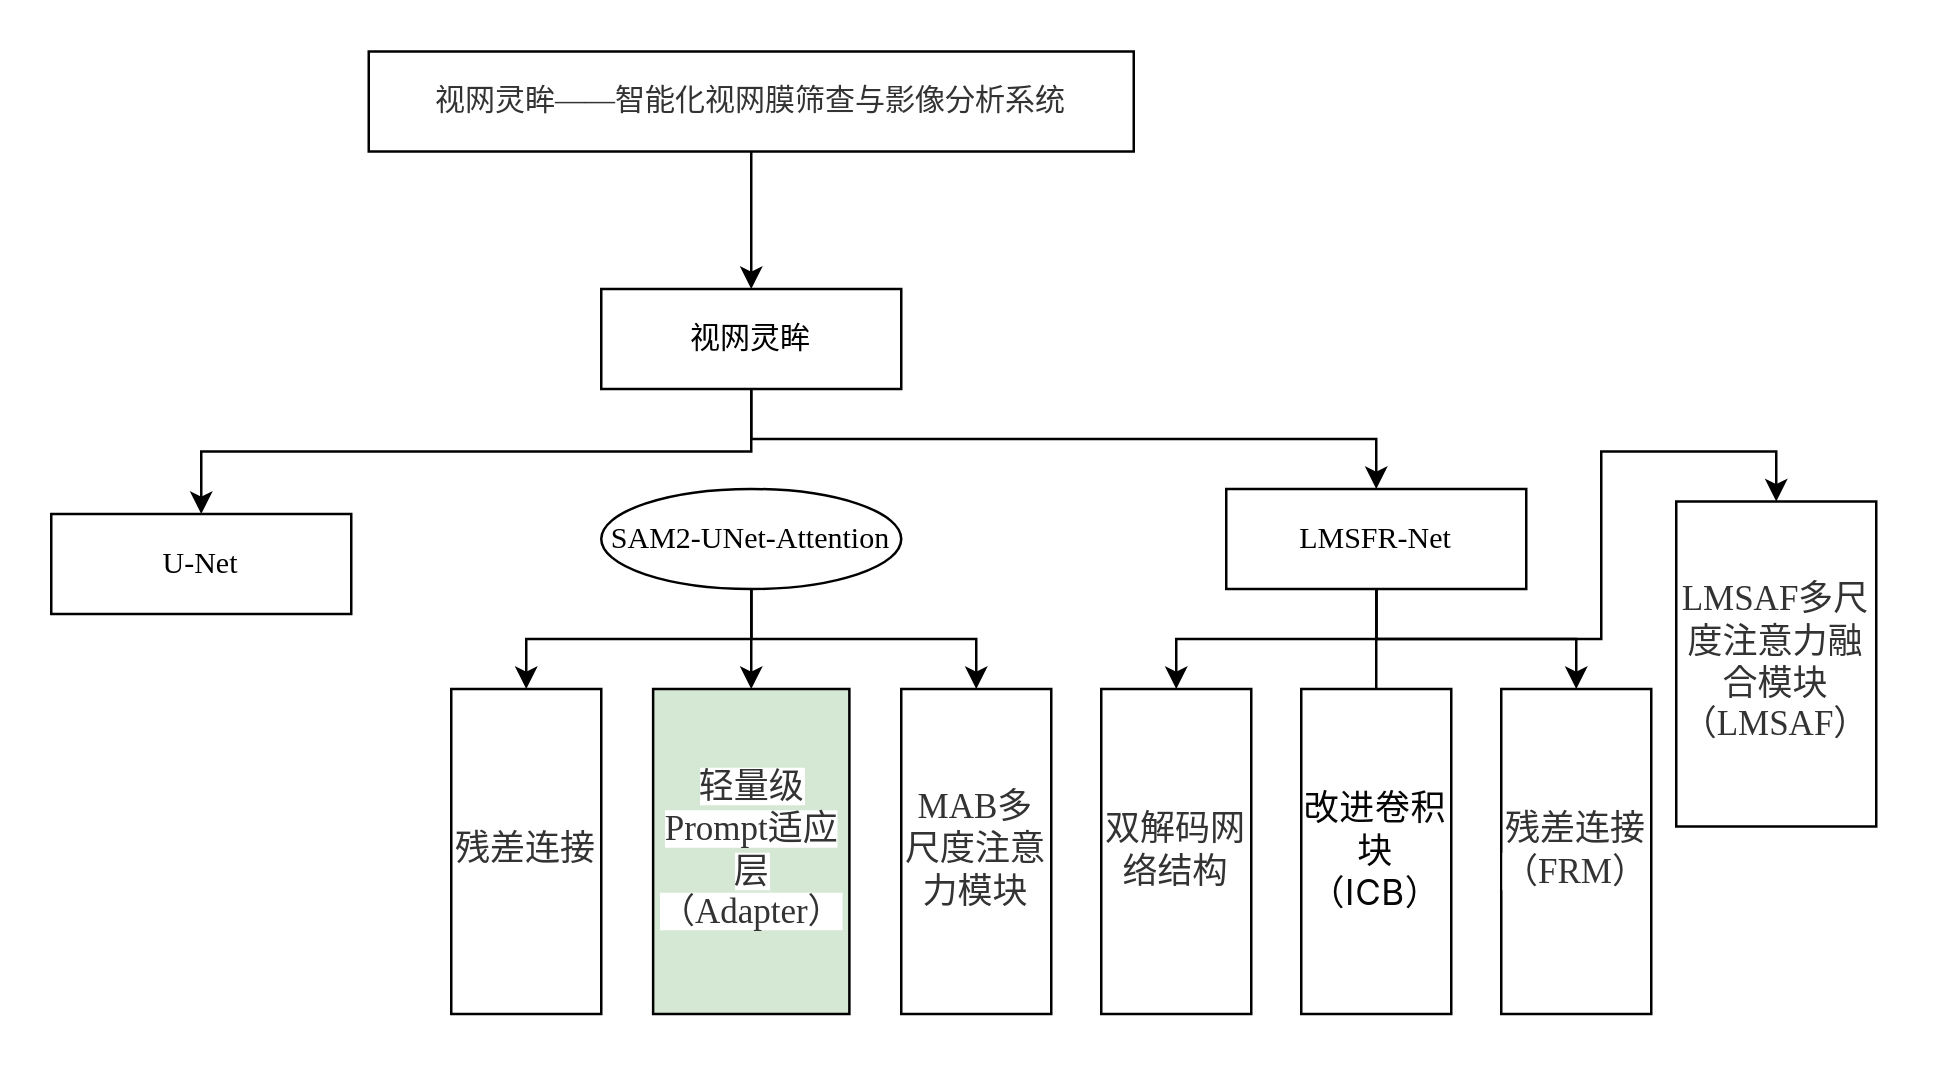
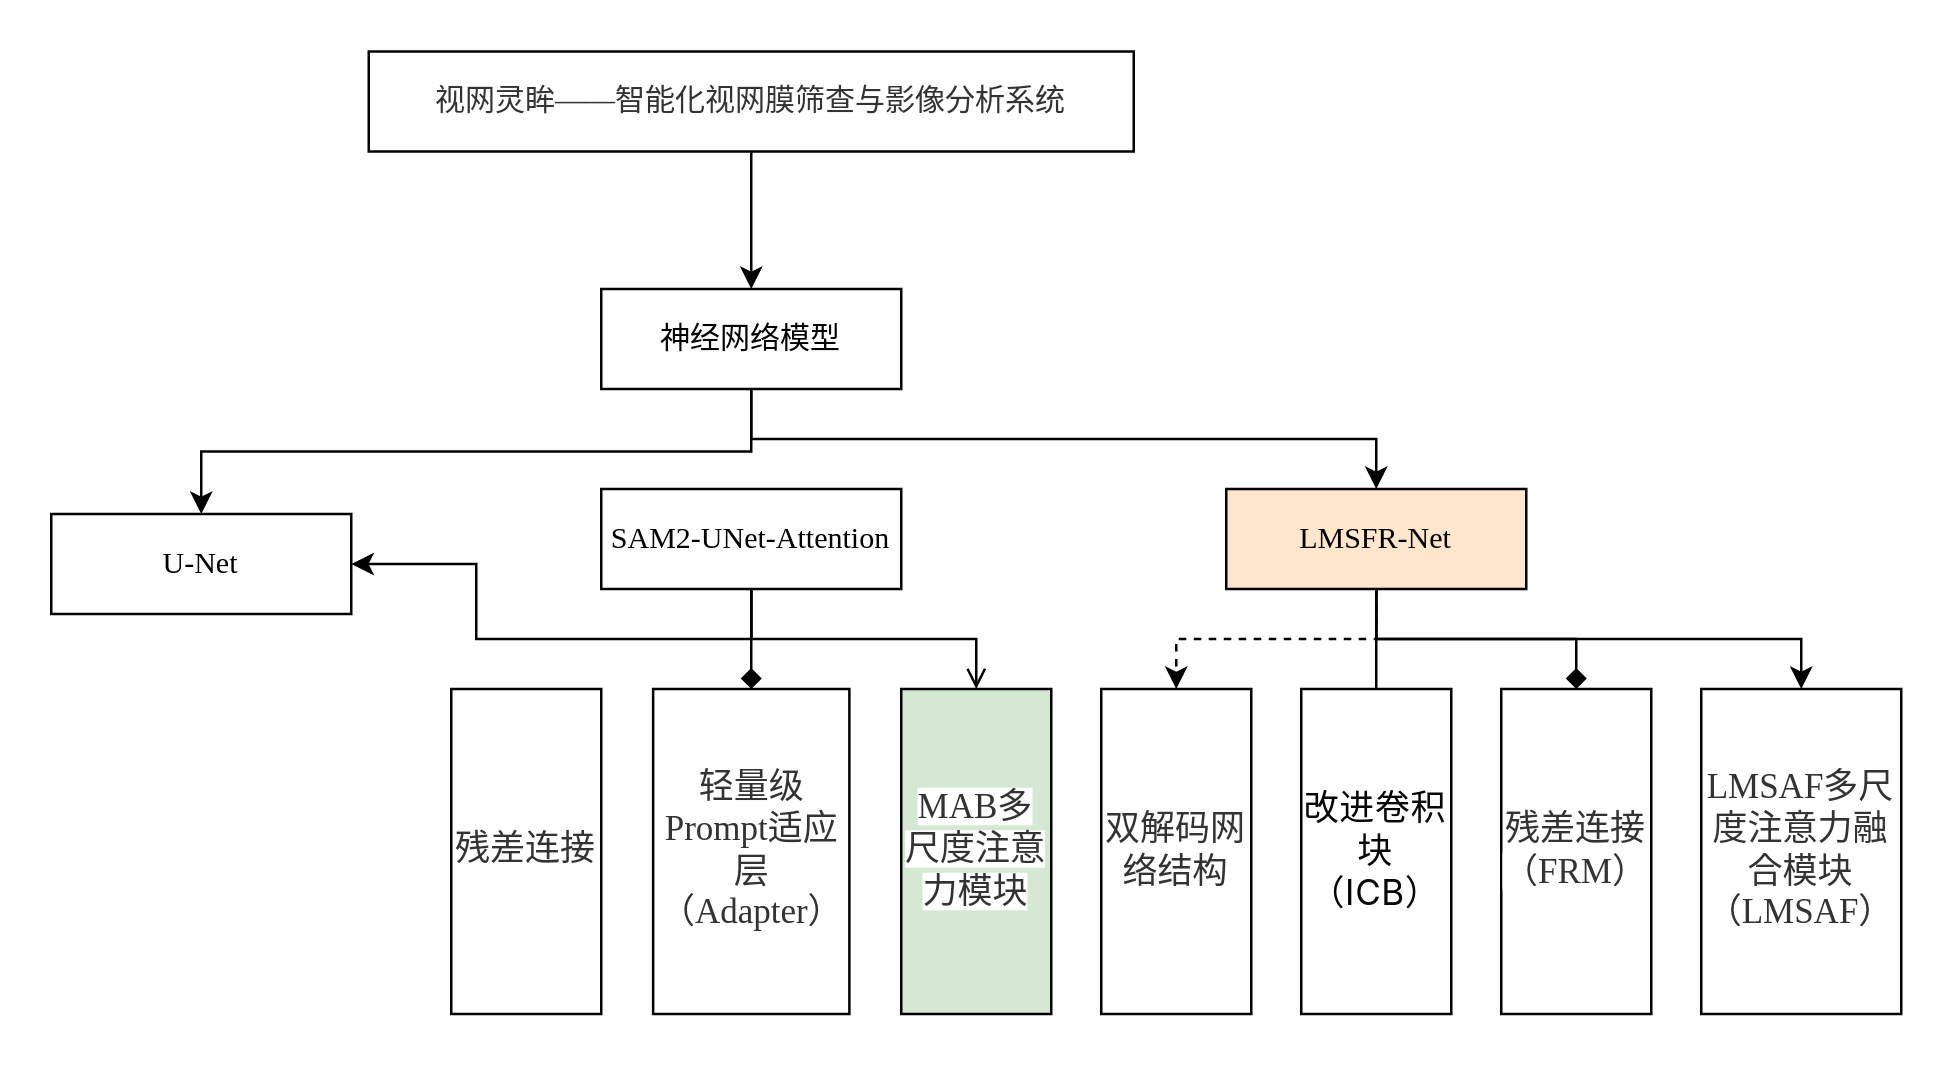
- <mxCell id="6" value="视网灵眸" style="rounded=0;whiteSpace=wrap;html=1;labelBackgroundColor=none;" parent="1" vertex="1"><mxGeometry x="240" y="115" width="120" height="40" as="geometry" /></mxCell>
+ <mxCell id="6" value="神经网络模型" style="rounded=0;whiteSpace=wrap;html=1;labelBackgroundColor=none;" parent="1" vertex="1"><mxGeometry x="240" y="115" width="120" height="40" as="geometry" /></mxCell>
- <mxCell id="11" value="&lt;p class=&quot;MsoNormal&quot;&gt;&lt;span style=&quot;mso-spacerun:'yes';font-family:宋体;mso-ascii-font-family:'Times New Roman';&lt;br/&gt;mso-hansi-font-family:'Times New Roman';mso-bidi-font-family:'Times New Roman';&quot; class=&quot;10&quot;&gt;&lt;font face=&quot;Times New Roman&quot;&gt;SAM2-UNet-Attention&lt;/font&gt;&lt;/span&gt;&lt;/p&gt;" style="ellipse;whiteSpace=wrap;html=1;fontFamily=Times New Roman;labelBackgroundColor=none;" parent="1" vertex="1"><mxGeometry x="240" y="195" width="120" height="40" as="geometry" /></mxCell>
+ <mxCell id="11" value="&lt;p class=&quot;MsoNormal&quot;&gt;&lt;span style=&quot;mso-spacerun:'yes';font-family:宋体;mso-ascii-font-family:'Times New Roman';&lt;br/&gt;mso-hansi-font-family:'Times New Roman';mso-bidi-font-family:'Times New Roman';&quot; class=&quot;10&quot;&gt;&lt;font face=&quot;Times New Roman&quot;&gt;SAM2-UNet-Attention&lt;/font&gt;&lt;/span&gt;&lt;/p&gt;" style="rounded=0;whiteSpace=wrap;html=1;fontFamily=Times New Roman;labelBackgroundColor=none;" parent="1" vertex="1"><mxGeometry x="240" y="195" width="120" height="40" as="geometry" /></mxCell>
- <mxCell id="16" value="&lt;p class=&quot;MsoNormal&quot;&gt;&lt;font&gt;LM&lt;font style=&quot;&quot;&gt;S&lt;/font&gt;FR-Net&lt;/font&gt;&lt;/p&gt;" style="rounded=0;whiteSpace=wrap;html=1;fontFamily=Times New Roman;labelBackgroundColor=none;" parent="1" vertex="1"><mxGeometry x="490" y="195" width="120" height="40" as="geometry" /></mxCell>
+ <mxCell id="16" value="&lt;p class=&quot;MsoNormal&quot;&gt;&lt;font&gt;LM&lt;font style=&quot;&quot;&gt;S&lt;/font&gt;FR-Net&lt;/font&gt;&lt;/p&gt;" style="rounded=0;whiteSpace=wrap;html=1;fontFamily=Times New Roman;labelBackgroundColor=none;fillColor=#ffe6cc;" parent="1" vertex="1"><mxGeometry x="490" y="195" width="120" height="40" as="geometry" /></mxCell>
- <mxCell id="12" style="edgeStyle=orthogonalEdgeStyle;rounded=0;orthogonalLoop=1;jettySize=auto;html=1;exitX=0.5;exitY=1;exitDx=0;exitDy=0;entryX=0.5;entryY=0;entryDx=0;entryDy=0;" parent="1" source="16" target="22" edge="1"><mxGeometry relative="1" as="geometry" /></mxCell>
+ <mxCell id="12" style="edgeStyle=orthogonalEdgeStyle;rounded=0;orthogonalLoop=1;jettySize=auto;html=1;exitX=0.5;exitY=1;exitDx=0;exitDy=0;entryX=0.5;entryY=0;entryDx=0;entryDy=0;dashed=1;" parent="1" source="16" target="22" edge="1"><mxGeometry relative="1" as="geometry" /></mxCell>
- <mxCell id="8" style="edgeStyle=orthogonalEdgeStyle;rounded=0;orthogonalLoop=1;jettySize=auto;html=1;exitX=0.5;exitY=1;exitDx=0;exitDy=0;entryX=0.5;entryY=0;entryDx=0;entryDy=0;" parent="1" source="11" target="17" edge="1"><mxGeometry relative="1" as="geometry" /></mxCell>
+ <mxCell id="8" style="edgeStyle=orthogonalEdgeStyle;rounded=0;orthogonalLoop=1;jettySize=auto;html=1;exitX=0.5;exitY=1;exitDx=0;exitDy=0;" parent="1" source="11" target="7" edge="1"><mxGeometry relative="1" as="geometry" /></mxCell>
- <mxCell id="21" value="&lt;span style=&quot;color: rgb(51, 51, 51); font-family: 宋体; font-size: 14px; text-align: start; white-space-collapse: preserve; background-color: rgb(255, 255, 255);&quot;&gt;LMSAF多尺度注意力融合模块（LMSAF）&lt;/span&gt;" style="rounded=0;whiteSpace=wrap;html=1;" parent="1" vertex="1"><mxGeometry x="670" y="200" width="80" height="130" as="geometry" /></mxCell>
+ <mxCell id="21" value="&lt;span style=&quot;color: rgb(51, 51, 51); font-family: 宋体; font-size: 14px; text-align: start; white-space-collapse: preserve; background-color: rgb(255, 255, 255);&quot;&gt;LMSAF多尺度注意力融合模块（LMSAF）&lt;/span&gt;" style="rounded=0;whiteSpace=wrap;html=1;" parent="1" vertex="1"><mxGeometry x="680" y="275" width="80" height="130" as="geometry" /></mxCell>
- <mxCell id="9" style="edgeStyle=orthogonalEdgeStyle;rounded=0;orthogonalLoop=1;jettySize=auto;html=1;exitX=0.5;exitY=1;exitDx=0;exitDy=0;entryX=0.5;entryY=0;entryDx=0;entryDy=0;" parent="1" source="11" target="18" edge="1"><mxGeometry relative="1" as="geometry" /></mxCell>
+ <mxCell id="9" style="edgeStyle=orthogonalEdgeStyle;rounded=0;orthogonalLoop=1;jettySize=auto;html=1;exitX=0.5;exitY=1;exitDx=0;exitDy=0;entryX=0.5;entryY=0;entryDx=0;entryDy=0;endArrow=diamond;" parent="1" source="11" target="18" edge="1"><mxGeometry relative="1" as="geometry" /></mxCell>
- <mxCell id="14" style="edgeStyle=orthogonalEdgeStyle;rounded=0;orthogonalLoop=1;jettySize=auto;html=1;exitX=0.5;exitY=1;exitDx=0;exitDy=0;entryX=0.5;entryY=0;entryDx=0;entryDy=0;" parent="1" source="16" target="20" edge="1"><mxGeometry relative="1" as="geometry" /></mxCell>
+ <mxCell id="14" style="edgeStyle=orthogonalEdgeStyle;rounded=0;orthogonalLoop=1;jettySize=auto;html=1;exitX=0.5;exitY=1;exitDx=0;exitDy=0;entryX=0.5;entryY=0;entryDx=0;entryDy=0;endArrow=diamond;" parent="1" source="16" target="20" edge="1"><mxGeometry relative="1" as="geometry" /></mxCell>
- <mxCell id="10" style="edgeStyle=orthogonalEdgeStyle;rounded=0;orthogonalLoop=1;jettySize=auto;html=1;exitX=0.5;exitY=1;exitDx=0;exitDy=0;" parent="1" source="11" target="19" edge="1"><mxGeometry relative="1" as="geometry" /></mxCell>
+ <mxCell id="10" style="edgeStyle=orthogonalEdgeStyle;rounded=0;orthogonalLoop=1;jettySize=auto;html=1;exitX=0.5;exitY=1;exitDx=0;exitDy=0;endArrow=open;" parent="1" source="11" target="19" edge="1"><mxGeometry relative="1" as="geometry" /></mxCell>
- <mxCell id="18" value="&lt;span style=&quot;color: rgb(51, 51, 51); font-family: 宋体; font-size: 14px; text-align: start; white-space-collapse: preserve; background-color: rgb(255, 255, 255);&quot;&gt;轻量级Prompt适应层（Adapter）&lt;/span&gt;" style="rounded=0;whiteSpace=wrap;html=1;fillColor=#d5e8d4;" parent="1" vertex="1"><mxGeometry x="260.75" y="275" width="78.5" height="130" as="geometry" /></mxCell>
+ <mxCell id="18" value="&lt;span style=&quot;color: rgb(51, 51, 51); font-family: 宋体; font-size: 14px; text-align: start; white-space-collapse: preserve; background-color: rgb(255, 255, 255);&quot;&gt;轻量级Prompt适应层（Adapter）&lt;/span&gt;" style="rounded=0;whiteSpace=wrap;html=1;" parent="1" vertex="1"><mxGeometry x="260.75" y="275" width="78.5" height="130" as="geometry" /></mxCell>
- <mxCell id="19" value="&lt;span style=&quot;color: rgb(51, 51, 51); font-family: 宋体; font-size: 14px; text-align: start; white-space-collapse: preserve; background-color: rgb(255, 255, 255);&quot;&gt;MAB多尺度注意力模块&lt;/span&gt;" style="rounded=0;whiteSpace=wrap;html=1;" parent="1" vertex="1"><mxGeometry x="360" y="275" width="60" height="130" as="geometry" /></mxCell>
+ <mxCell id="19" value="&lt;span style=&quot;color: rgb(51, 51, 51); font-family: 宋体; font-size: 14px; text-align: start; white-space-collapse: preserve; background-color: rgb(255, 255, 255);&quot;&gt;MAB多尺度注意力模块&lt;/span&gt;" style="rounded=0;whiteSpace=wrap;html=1;fillColor=#d5e8d4;" parent="1" vertex="1"><mxGeometry x="360" y="275" width="60" height="130" as="geometry" /></mxCell>
